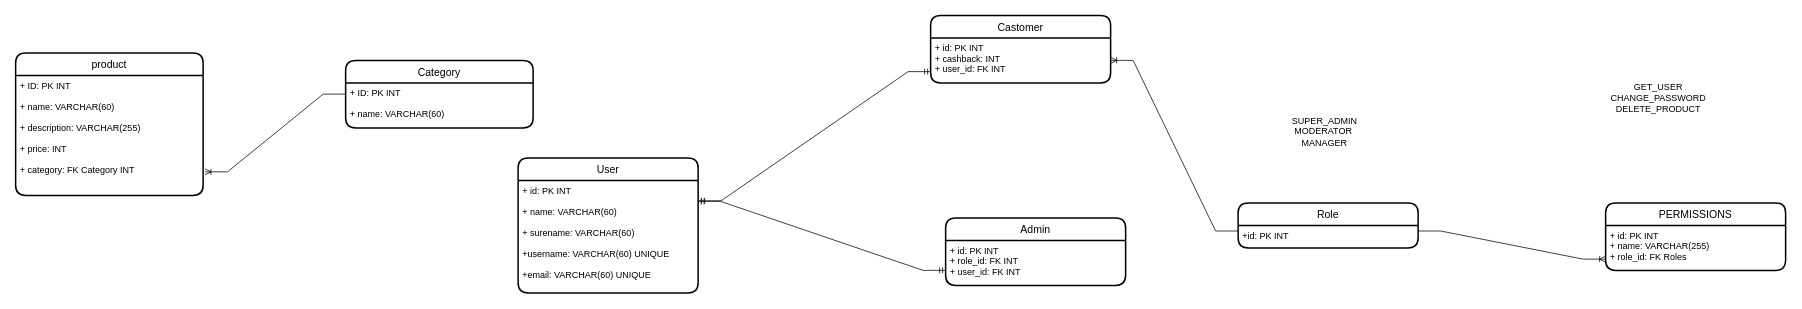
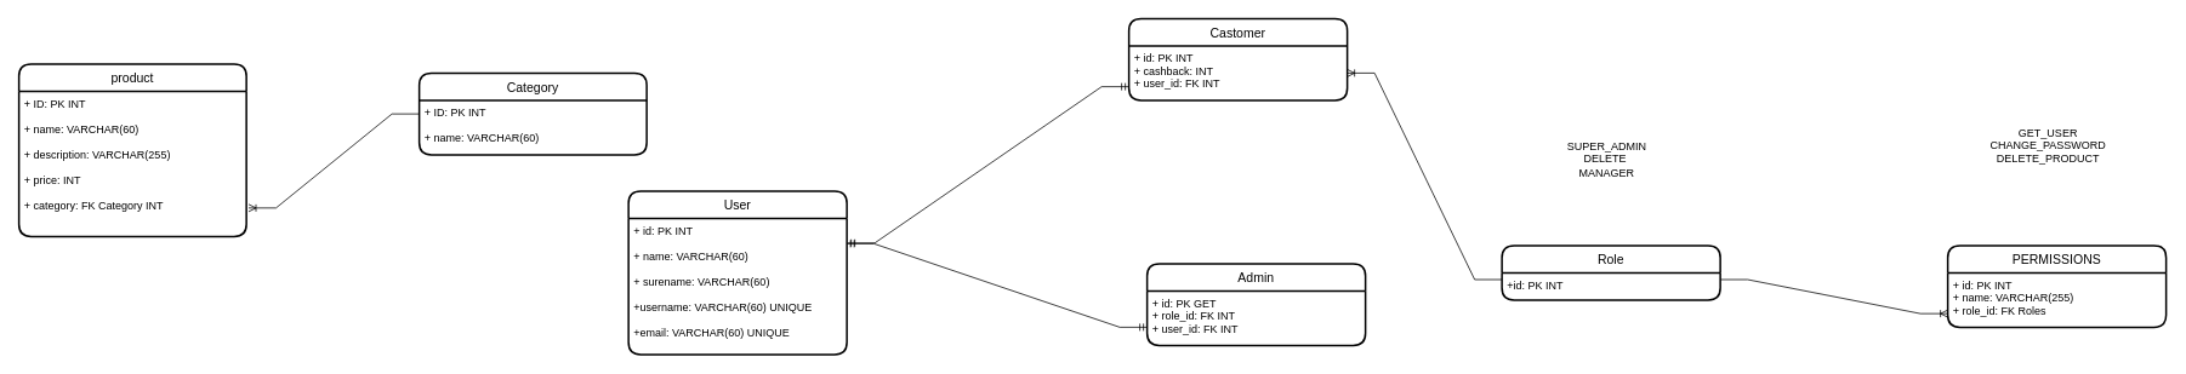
- <mxCell id="21" value="GET_USER&lt;br&gt;CHANGE_PASSWORD&lt;br&gt;DELETE_PRODUCT&lt;br&gt;" style="text;html=1;align=center;verticalAlign=middle;resizable=0;points=[];autosize=1;strokeColor=none;fillColor=none;" vertex="1" parent="1"><mxGeometry x="2135" y="100" width="150" height="60" as="geometry" /></mxCell>
+ <mxCell id="21" value="GET_USER&lt;br&gt;CHANGE_PASSWORD&lt;br&gt;DELETE_PRODUCT&lt;br&gt;" style="text;html=1;align=center;verticalAlign=middle;resizable=0;points=[];autosize=1;strokeColor=none;fillColor=none;" vertex="1" parent="1"><mxGeometry x="2175" y="130" width="150" height="60" as="geometry" /></mxCell>
- <mxCell id="17" value="SUPER_ADMIN&lt;br&gt;MODERATOR&amp;nbsp;&lt;br&gt;MANAGER" style="text;html=1;align=center;verticalAlign=middle;resizable=0;points=[];autosize=1;strokeColor=none;fillColor=none;" vertex="1" parent="1"><mxGeometry x="1710" y="145" width="110" height="60" as="geometry" /></mxCell>
+ <mxCell id="17" value="SUPER_ADMIN&lt;br&gt;DELETE&amp;nbsp;&lt;br&gt;MANAGER" style="text;html=1;align=center;verticalAlign=middle;resizable=0;points=[];autosize=1;strokeColor=none;fillColor=none;" vertex="1" parent="1"><mxGeometry x="1710" y="145" width="110" height="60" as="geometry" /></mxCell>
- <mxCell id="13" value="+ id: PK INT&#10;+ role_id: FK INT&#10;+ user_id: FK INT  " style="align=left;strokeColor=none;fillColor=none;spacingLeft=4;fontSize=12;verticalAlign=top;resizable=0;rotatable=0;part=1;" vertex="1" parent="12"><mxGeometry y="30" width="240" height="60" as="geometry" /></mxCell>
+ <mxCell id="13" value="+ id: PK GET&#10;+ role_id: FK INT&#10;+ user_id: FK INT  " style="align=left;strokeColor=none;fillColor=none;spacingLeft=4;fontSize=12;verticalAlign=top;resizable=0;rotatable=0;part=1;" vertex="1" parent="12"><mxGeometry y="30" width="240" height="60" as="geometry" /></mxCell>
